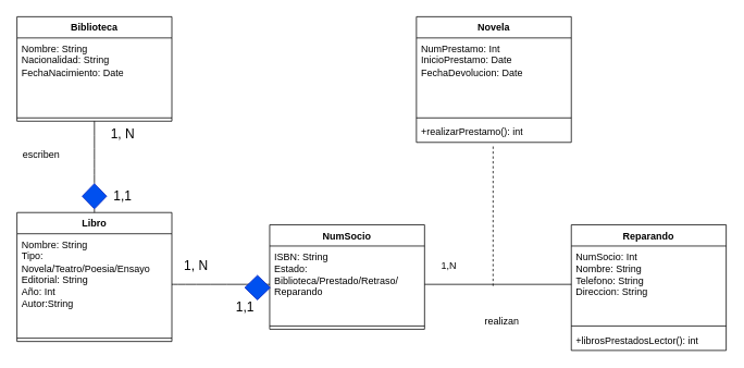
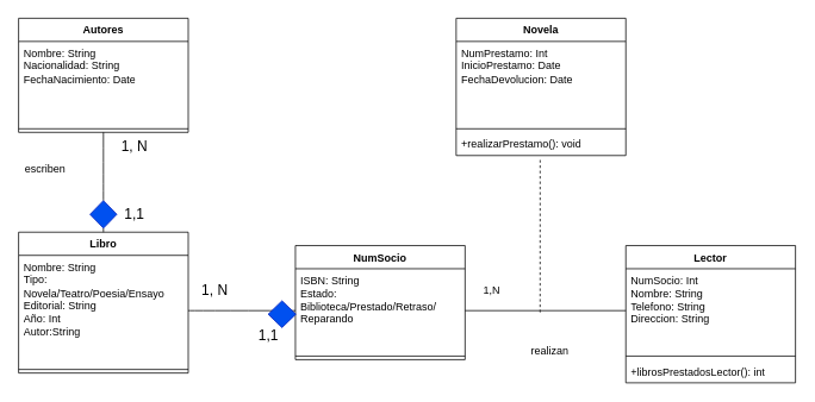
- <mxCell id="5" value="Biblioteca" style="swimlane;fontStyle=1;align=center;verticalAlign=top;childLayout=stackLayout;horizontal=1;startSize=26;horizontalStack=0;resizeParent=1;resizeParentMax=0;resizeLast=0;collapsible=1;marginBottom=0;whiteSpace=wrap;html=1;" parent="1" vertex="1"><mxGeometry x="20" y="20" width="190" height="128" as="geometry" /></mxCell>
+ <mxCell id="5" value="Autores" style="swimlane;fontStyle=1;align=center;verticalAlign=top;childLayout=stackLayout;horizontal=1;startSize=26;horizontalStack=0;resizeParent=1;resizeParentMax=0;resizeLast=0;collapsible=1;marginBottom=0;whiteSpace=wrap;html=1;" parent="1" vertex="1"><mxGeometry x="20" y="20" width="190" height="128" as="geometry" /></mxCell>
- <mxCell id="18" value="+realizarPrestamo(): int" style="text;strokeColor=none;fillColor=none;align=left;verticalAlign=top;spacingLeft=4;spacingRight=4;overflow=hidden;rotatable=0;points=[[0,0.5],[1,0.5]];portConstraint=eastwest;whiteSpace=wrap;html=1;" parent="15" vertex="1"><mxGeometry y="128" width="190" height="26" as="geometry" /></mxCell>
+ <mxCell id="18" value="+realizarPrestamo(): void" style="text;strokeColor=none;fillColor=none;align=left;verticalAlign=top;spacingLeft=4;spacingRight=4;overflow=hidden;rotatable=0;points=[[0,0.5],[1,0.5]];portConstraint=eastwest;whiteSpace=wrap;html=1;" parent="15" vertex="1"><mxGeometry y="128" width="190" height="26" as="geometry" /></mxCell>
- <mxCell id="11" value="Reparando" style="swimlane;fontStyle=1;align=center;verticalAlign=top;childLayout=stackLayout;horizontal=1;startSize=26;horizontalStack=0;resizeParent=1;resizeParentMax=0;resizeLast=0;collapsible=1;marginBottom=0;whiteSpace=wrap;html=1;" parent="1" vertex="1"><mxGeometry y="275" width="190" height="154" as="geometry" x="700" /></mxCell>
+ <mxCell id="11" value="Lector" style="swimlane;fontStyle=1;align=center;verticalAlign=top;childLayout=stackLayout;horizontal=1;startSize=26;horizontalStack=0;resizeParent=1;resizeParentMax=0;resizeLast=0;collapsible=1;marginBottom=0;whiteSpace=wrap;html=1;" parent="1" vertex="1"><mxGeometry y="275" width="190" height="154" as="geometry" x="700" /></mxCell>
